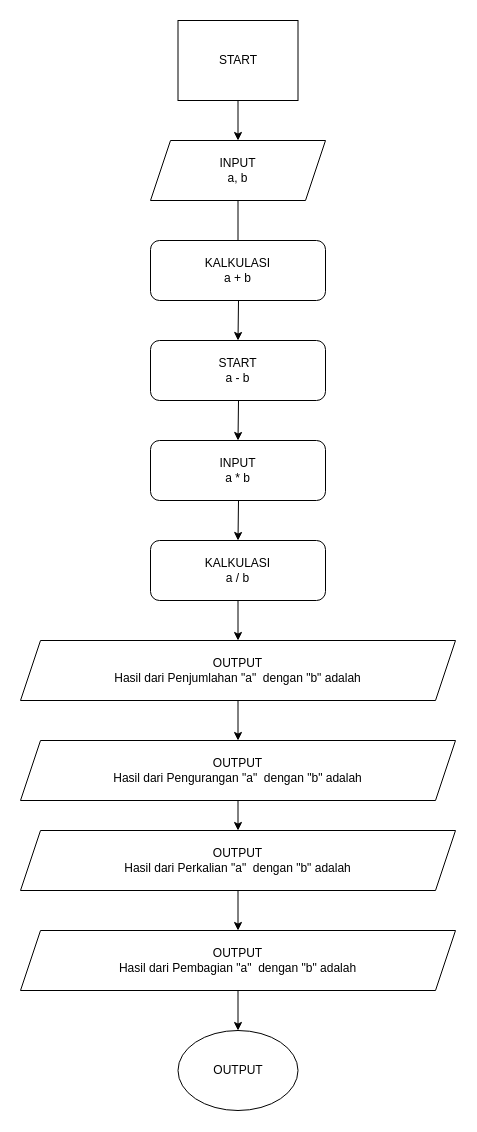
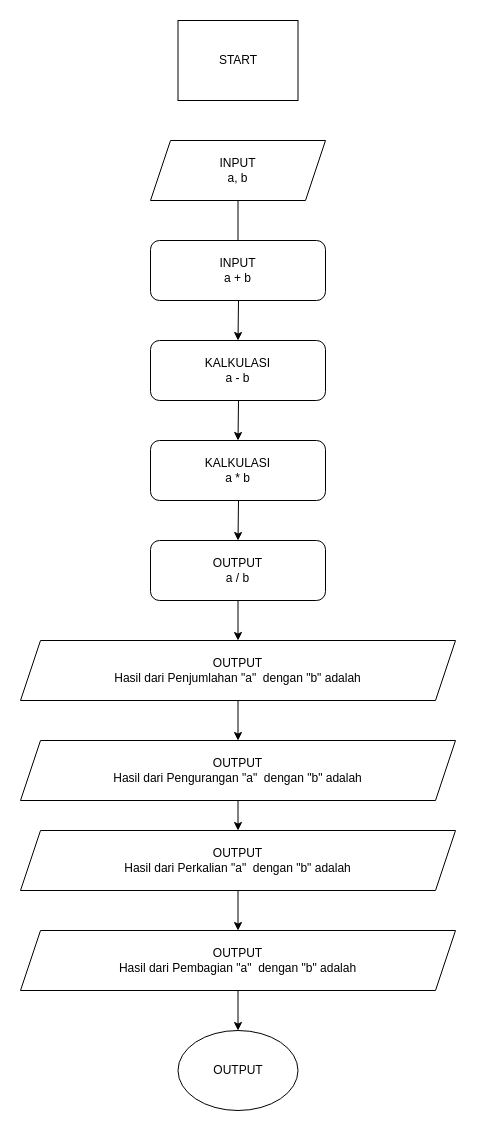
- <mxCell id="6" value="" style="endArrow=classic;html=1;rounded=0;exitX=0.5;exitY=1;exitDx=0;exitDy=0;entryX=0.5;entryY=0;entryDx=0;entryDy=0;" parent="1" source="2" target="5" edge="1"><mxGeometry width="50" height="50" relative="1" as="geometry"><mxPoint x="248" y="210" as="sourcePoint" /><mxPoint x="248" y="270" as="targetPoint" /></mxGeometry></mxCell>
- <mxCell id="7" value="KALKULASI&lt;br&gt;a + b" style="rounded=1;whiteSpace=wrap;html=1;" parent="1" vertex="1"><mxGeometry x="150" y="240" width="175" height="60" as="geometry" /></mxCell>
+ <mxCell id="7" value="INPUT&lt;br&gt;a + b" style="rounded=1;whiteSpace=wrap;html=1;" parent="1" vertex="1"><mxGeometry x="150" y="240" width="175" height="60" as="geometry" /></mxCell>
- <mxCell id="9" value="START&lt;br style=&quot;border-color: var(--border-color);&quot;&gt;a - b" style="rounded=1;whiteSpace=wrap;html=1;" parent="1" vertex="1"><mxGeometry x="150" y="340" width="175" height="60" as="geometry" /></mxCell>
+ <mxCell id="9" value="KALKULASI&lt;br style=&quot;border-color: var(--border-color);&quot;&gt;a - b" style="rounded=1;whiteSpace=wrap;html=1;" parent="1" vertex="1"><mxGeometry x="150" y="340" width="175" height="60" as="geometry" /></mxCell>
- <mxCell id="11" value="INPUT&lt;br style=&quot;border-color: var(--border-color);&quot;&gt;a * b" style="rounded=1;whiteSpace=wrap;html=1;" parent="1" vertex="1"><mxGeometry x="150" y="440" width="175" height="60" as="geometry" /></mxCell>
+ <mxCell id="11" value="KALKULASI&lt;br style=&quot;border-color: var(--border-color);&quot;&gt;a * b" style="rounded=1;whiteSpace=wrap;html=1;" parent="1" vertex="1"><mxGeometry x="150" y="440" width="175" height="60" as="geometry" /></mxCell>
- <mxCell id="13" value="KALKULASI&lt;br style=&quot;border-color: var(--border-color);&quot;&gt;a / b" style="rounded=1;whiteSpace=wrap;html=1;" parent="1" vertex="1"><mxGeometry x="150" y="540" width="175" height="60" as="geometry" /></mxCell>
+ <mxCell id="13" value="OUTPUT&lt;br style=&quot;border-color: var(--border-color);&quot;&gt;a / b" style="rounded=1;whiteSpace=wrap;html=1;" parent="1" vertex="1"><mxGeometry x="150" y="540" width="175" height="60" as="geometry" /></mxCell>
